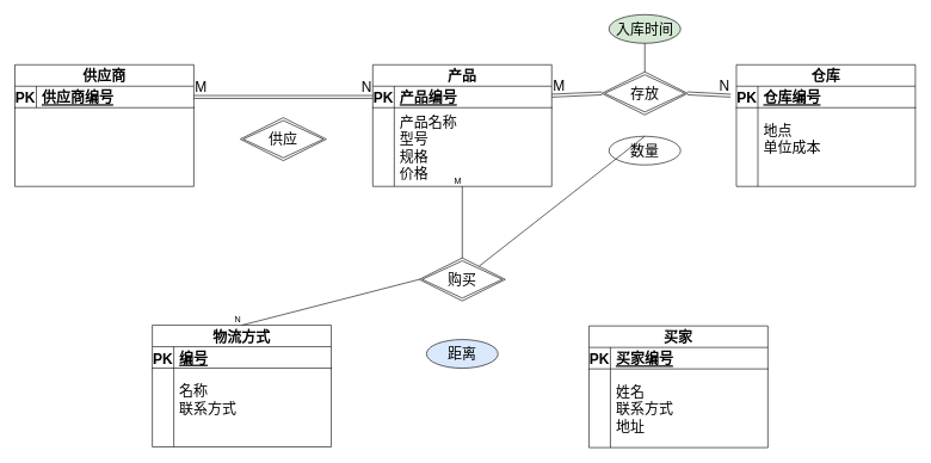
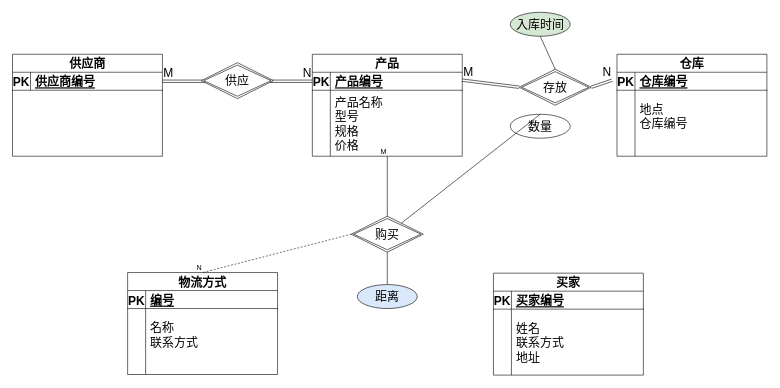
- <mxCell id="30" value="存放" style="shape=rhombus;double=1;perimeter=rhombusPerimeter;whiteSpace=wrap;html=1;align=center;fontSize=20;" vertex="1" parent="1"><mxGeometry x="840" y="100" width="120" height="60" as="geometry" /></mxCell>
+ <mxCell id="30" value="存放" style="shape=rhombus;double=1;perimeter=rhombusPerimeter;whiteSpace=wrap;html=1;align=center;fontSize=20;" vertex="1" parent="1"><mxGeometry x="865" y="115" width="120" height="60" as="geometry" /></mxCell>
- <mxCell id="24" value="地点&#10;单位成本&#10;" style="shape=partialRectangle;overflow=hidden;connectable=0;fillColor=none;top=0;left=0;bottom=0;right=0;align=left;spacingLeft=6;fontSize=20;" vertex="1" parent="22"><mxGeometry x="30" width="220" height="110" as="geometry"><mxRectangle width="220" height="110" as="alternateBounds" /></mxGeometry></mxCell>
+ <mxCell id="24" value="地点&#10;仓库编号&#10;" style="shape=partialRectangle;overflow=hidden;connectable=0;fillColor=none;top=0;left=0;bottom=0;right=0;align=left;spacingLeft=6;fontSize=20;" vertex="1" parent="22"><mxGeometry x="30" width="220" height="110" as="geometry"><mxRectangle width="220" height="110" as="alternateBounds" /></mxGeometry></mxCell>
- <mxCell id="27" value="供应" style="shape=rhombus;double=1;perimeter=rhombusPerimeter;whiteSpace=wrap;html=1;align=center;fontSize=20;" vertex="1" parent="1"><mxGeometry x="335" y="164" width="120" height="60" as="geometry" /></mxCell>
+ <mxCell id="27" value="供应" style="shape=rhombus;double=1;perimeter=rhombusPerimeter;whiteSpace=wrap;html=1;align=center;fontSize=20;" vertex="1" parent="1"><mxGeometry x="335" y="104" width="120" height="60" as="geometry" /></mxCell>
- <mxCell id="52" value="" style="endArrow=none;html=1;rounded=0;exitX=0;exitY=0.5;exitDx=0;exitDy=0;entryX=0.5;entryY=0;entryDx=0;entryDy=0;" edge="1" parent="1" source="49" target="35"><mxGeometry relative="1" as="geometry"><mxPoint x="350" y="410" as="sourcePoint" /><mxPoint x="510" y="410" as="targetPoint" /></mxGeometry></mxCell>
+ <mxCell id="52" value="" style="endArrow=none;html=1;rounded=0;exitX=0;exitY=0.5;exitDx=0;exitDy=0;entryX=0.5;entryY=0;entryDx=0;entryDy=0;dashed=1;" edge="1" parent="1" source="49" target="35"><mxGeometry relative="1" as="geometry"><mxPoint x="350" y="410" as="sourcePoint" /><mxPoint x="510" y="410" as="targetPoint" /></mxGeometry></mxCell>
+ <mxCell id="55" value="" style="endArrow=none;html=1;rounded=0;exitX=0.5;exitY=0;exitDx=0;exitDy=0;entryX=0.5;entryY=1;entryDx=0;entryDy=0;" edge="1" parent="1" source="54" target="49"><mxGeometry width="50" height="50" relative="1" as="geometry"><mxPoint x="450" y="320" as="sourcePoint" /><mxPoint x="500" y="270" as="targetPoint" /></mxGeometry></mxCell>
